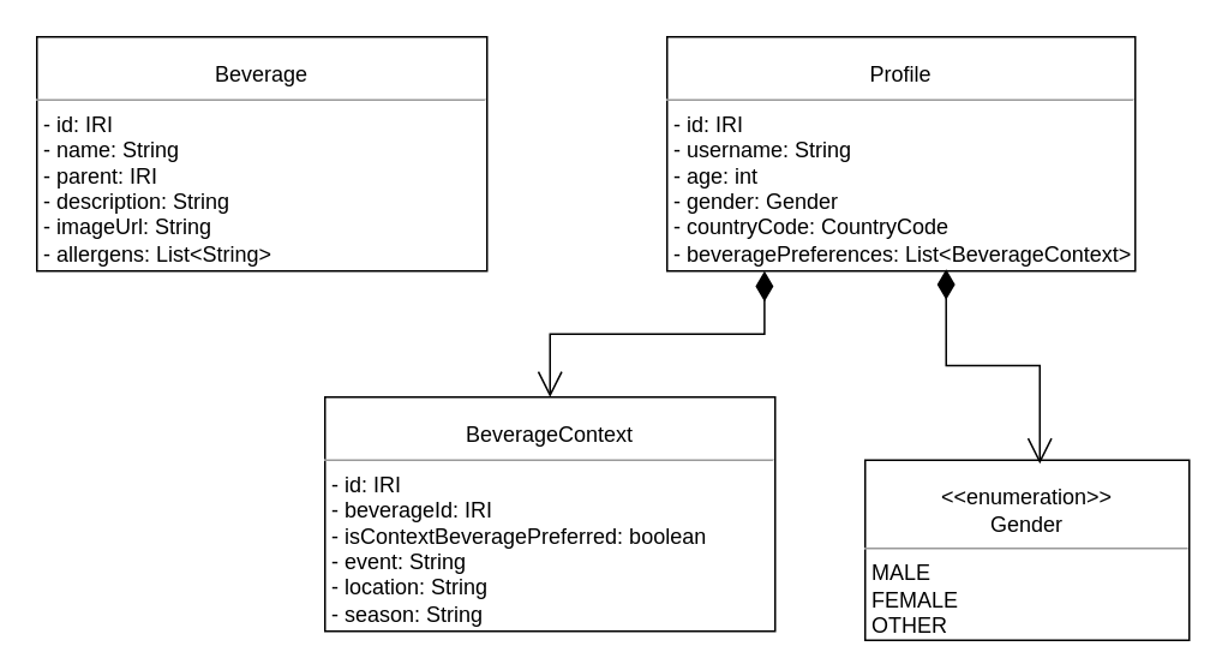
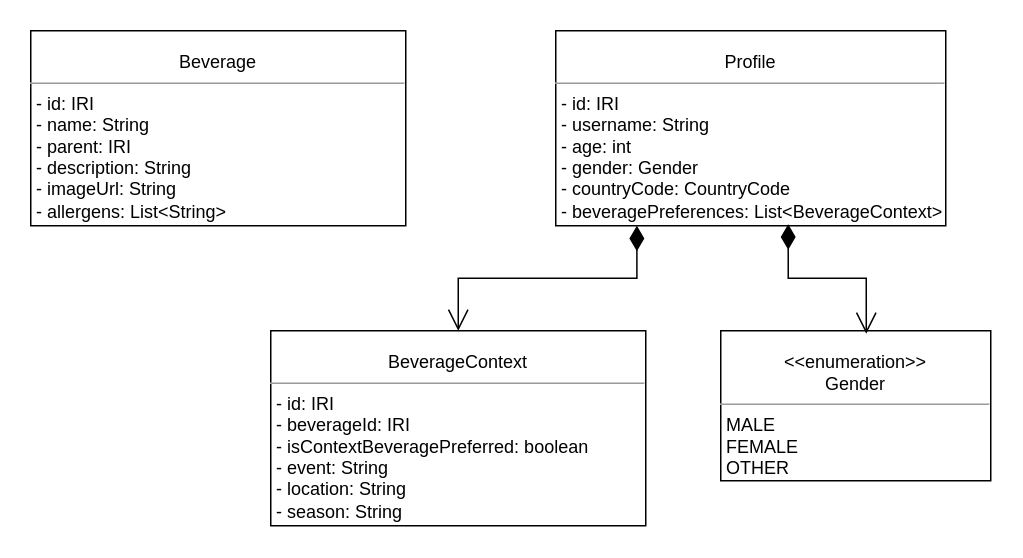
- <mxCell id="5" value="&lt;div align=&quot;center&quot;&gt;&lt;br&gt;&lt;/div&gt;&lt;div align=&quot;center&quot;&gt;&amp;lt;&amp;lt;enumeration&amp;gt;&amp;gt;&lt;br&gt;&lt;/div&gt;&lt;div align=&quot;center&quot;&gt;Gender&lt;/div&gt;&lt;hr size=&quot;1&quot;&gt;&lt;p style=&quot;margin: 0px ; margin-left: 4px&quot;&gt;MALE&lt;/p&gt;&lt;p style=&quot;margin: 0px ; margin-left: 4px&quot;&gt;FEMALE&lt;/p&gt;&lt;p style=&quot;margin: 0px ; margin-left: 4px&quot;&gt;OTHER&lt;br&gt;&lt;/p&gt;&lt;hr size=&quot;1&quot;&gt;&lt;p style=&quot;margin: 0px ; margin-left: 4px&quot;&gt;&lt;br&gt;&lt;/p&gt;&lt;div&gt;&lt;br&gt;&lt;/div&gt;" style="verticalAlign=top;align=left;overflow=fill;fontSize=12;fontFamily=Helvetica;html=1;rounded=0;shadow=0;comic=0;labelBackgroundColor=none;strokeWidth=1" vertex="1" parent="1"><mxGeometry x="480" y="255" width="180" height="100" as="geometry" /></mxCell>
+ <mxCell id="5" value="&lt;div align=&quot;center&quot;&gt;&lt;br&gt;&lt;/div&gt;&lt;div align=&quot;center&quot;&gt;&amp;lt;&amp;lt;enumeration&amp;gt;&amp;gt;&lt;br&gt;&lt;/div&gt;&lt;div align=&quot;center&quot;&gt;Gender&lt;/div&gt;&lt;hr size=&quot;1&quot;&gt;&lt;p style=&quot;margin: 0px ; margin-left: 4px&quot;&gt;MALE&lt;/p&gt;&lt;p style=&quot;margin: 0px ; margin-left: 4px&quot;&gt;FEMALE&lt;/p&gt;&lt;p style=&quot;margin: 0px ; margin-left: 4px&quot;&gt;OTHER&lt;br&gt;&lt;/p&gt;&lt;hr size=&quot;1&quot;&gt;&lt;p style=&quot;margin: 0px ; margin-left: 4px&quot;&gt;&lt;br&gt;&lt;/p&gt;&lt;div&gt;&lt;br&gt;&lt;/div&gt;" style="verticalAlign=top;align=left;overflow=fill;fontSize=12;fontFamily=Helvetica;html=1;rounded=0;shadow=0;comic=0;labelBackgroundColor=none;strokeWidth=1" vertex="1" parent="1"><mxGeometry x="480" y="220" width="180" height="100" as="geometry" /></mxCell>
